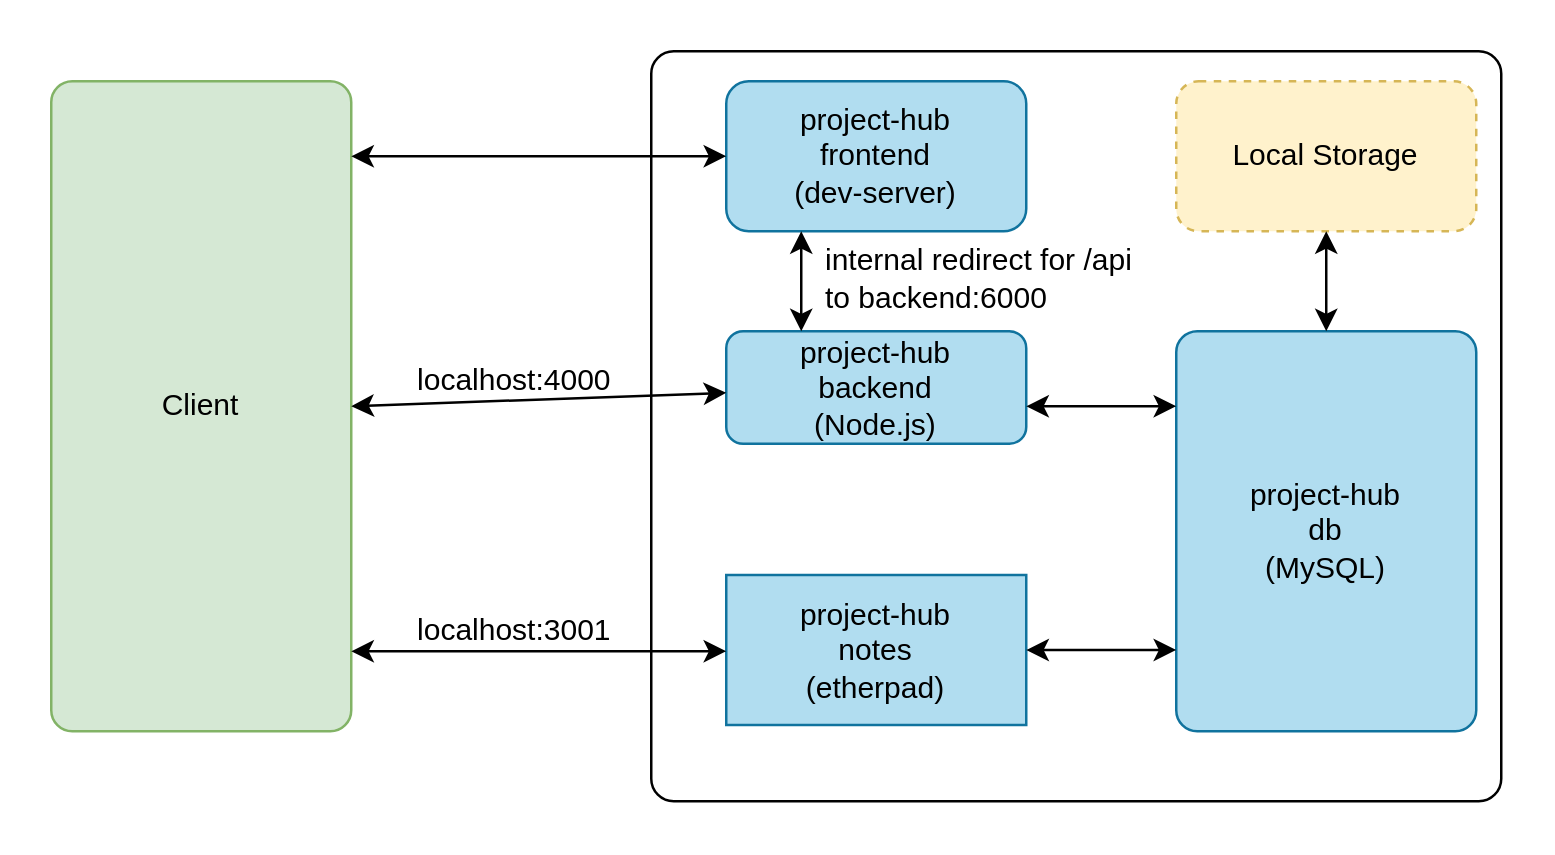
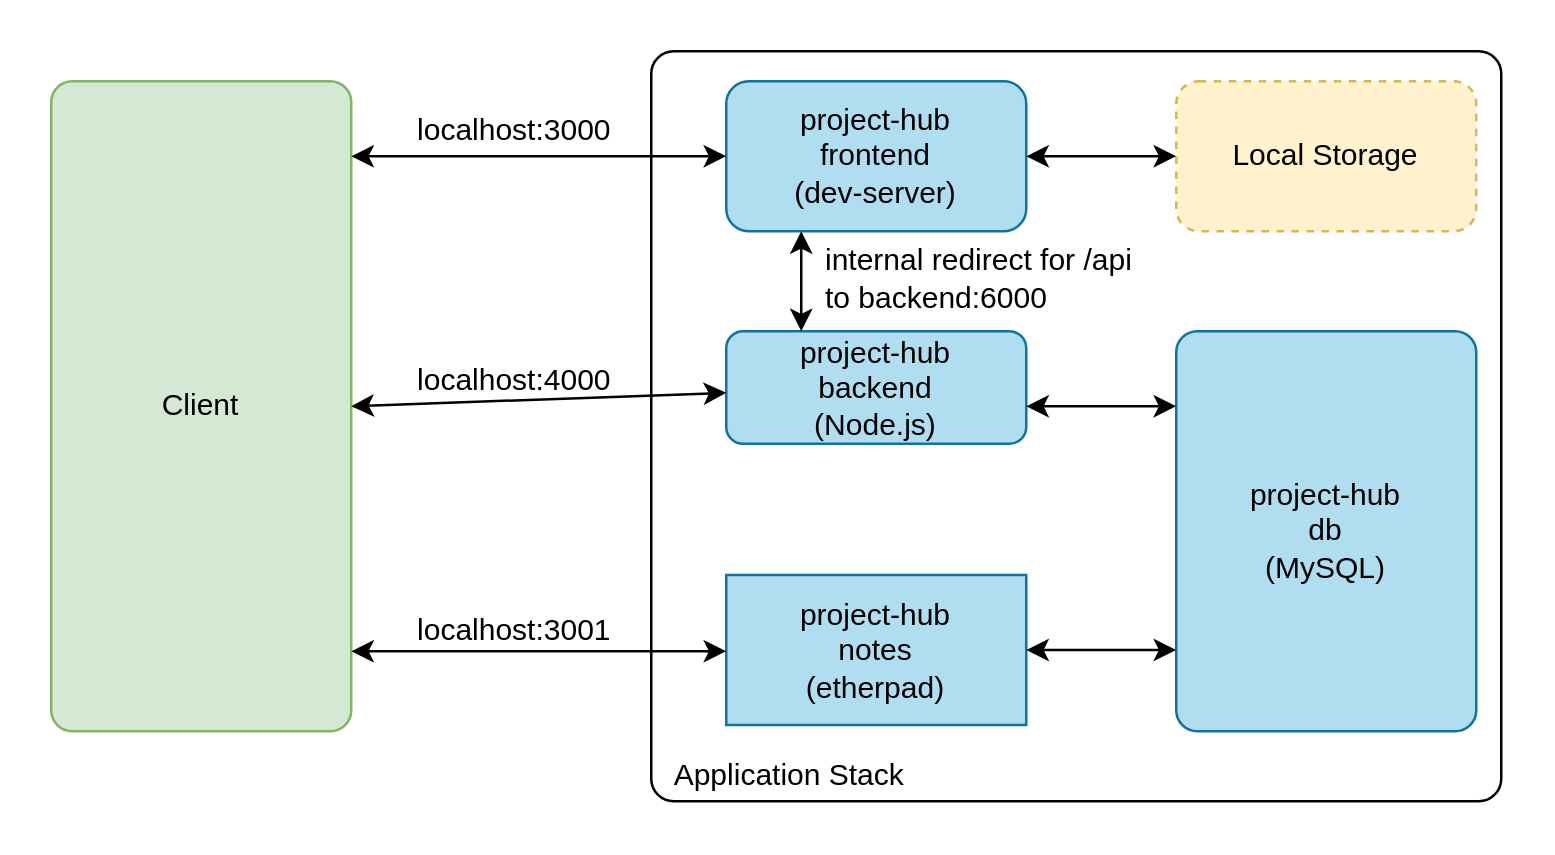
+ <mxCell id="16" value="localhost:3000" style="text;html=1;align=center;verticalAlign=middle;resizable=0;points=[];autosize=1;" parent="1" vertex="1"><mxGeometry x="160" y="42" width="90" height="20" as="geometry" /></mxCell>
- <mxCell id="15" value="" style="endArrow=classic;startArrow=classic;html=1;" parent="1" source="9" target="6" edge="1"><mxGeometry width="50" height="50" relative="1" as="geometry"><mxPoint x="359.76" y="192.476" as="sourcePoint" /><mxPoint x="528.76" y="229.024" as="targetPoint" /></mxGeometry></mxCell>
+ <mxCell id="15" value="" style="endArrow=classic;startArrow=classic;html=1;" parent="1" source="9" target="3" edge="1"><mxGeometry width="50" height="50" relative="1" as="geometry"><mxPoint x="359.76" y="192.476" as="sourcePoint" /><mxPoint x="528.76" y="229.024" as="targetPoint" /></mxGeometry></mxCell>
+ <mxCell id="8" value="Application Stack" style="text;html=1;align=center;verticalAlign=middle;resizable=0;points=[];autosize=1;" parent="1" vertex="1"><mxGeometry x="260" y="300" width="110" height="20" as="geometry" /></mxCell>
